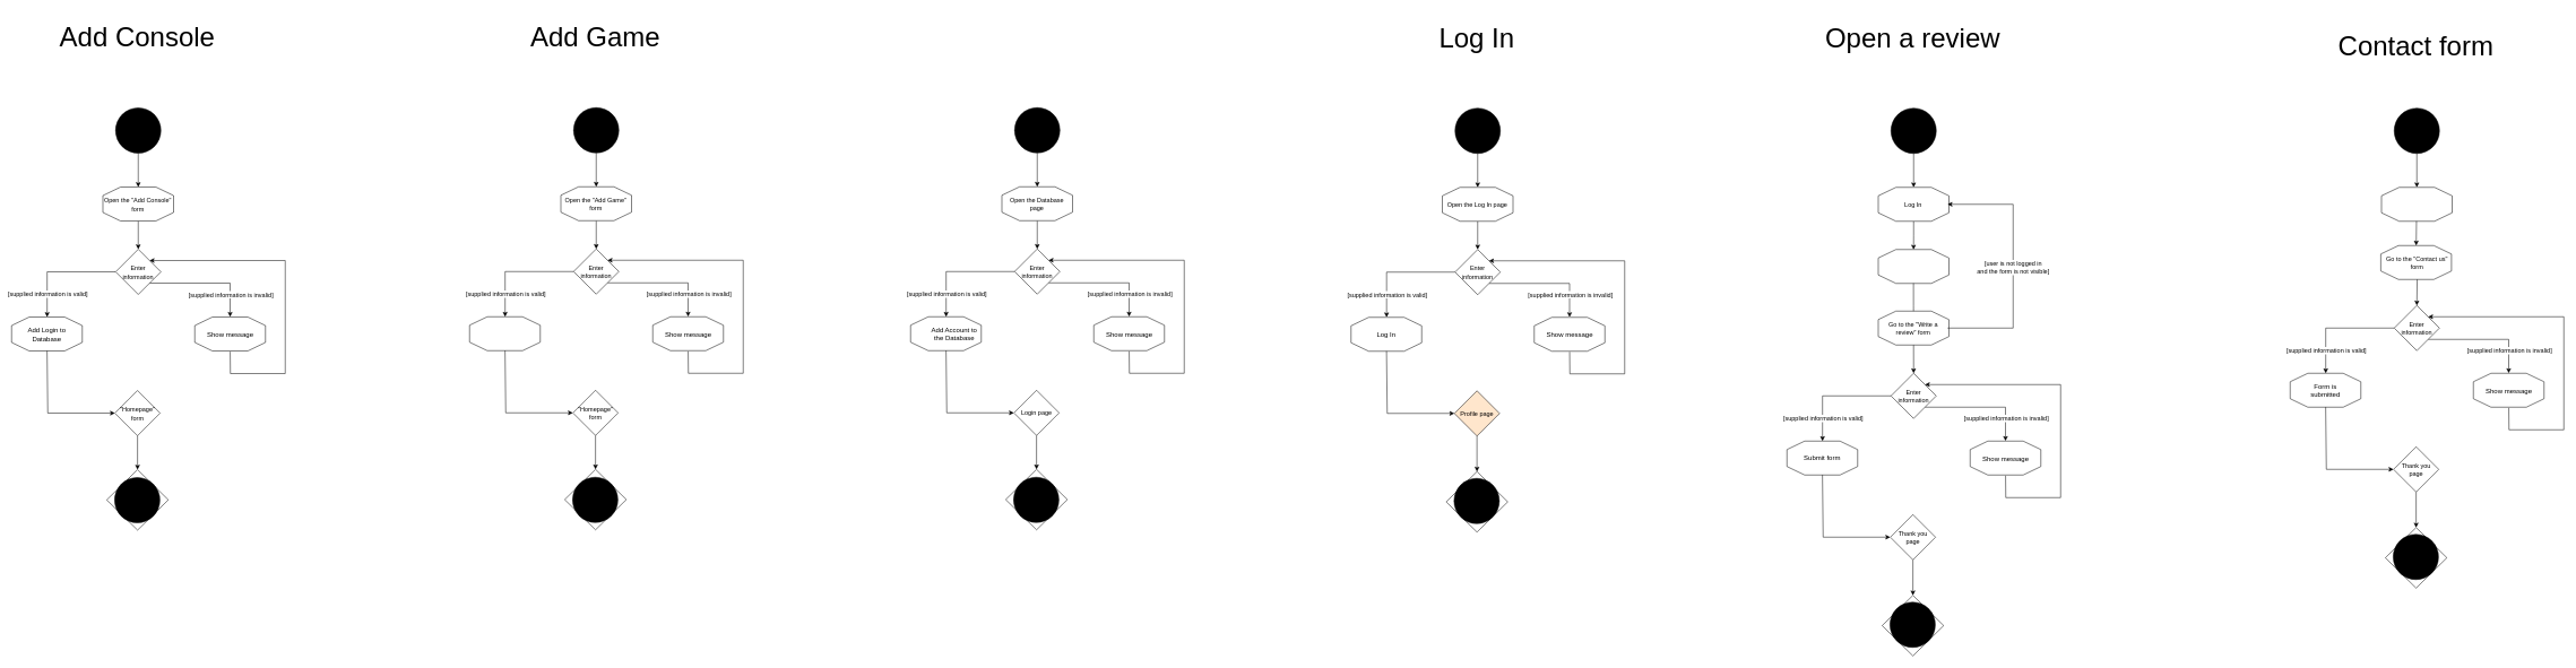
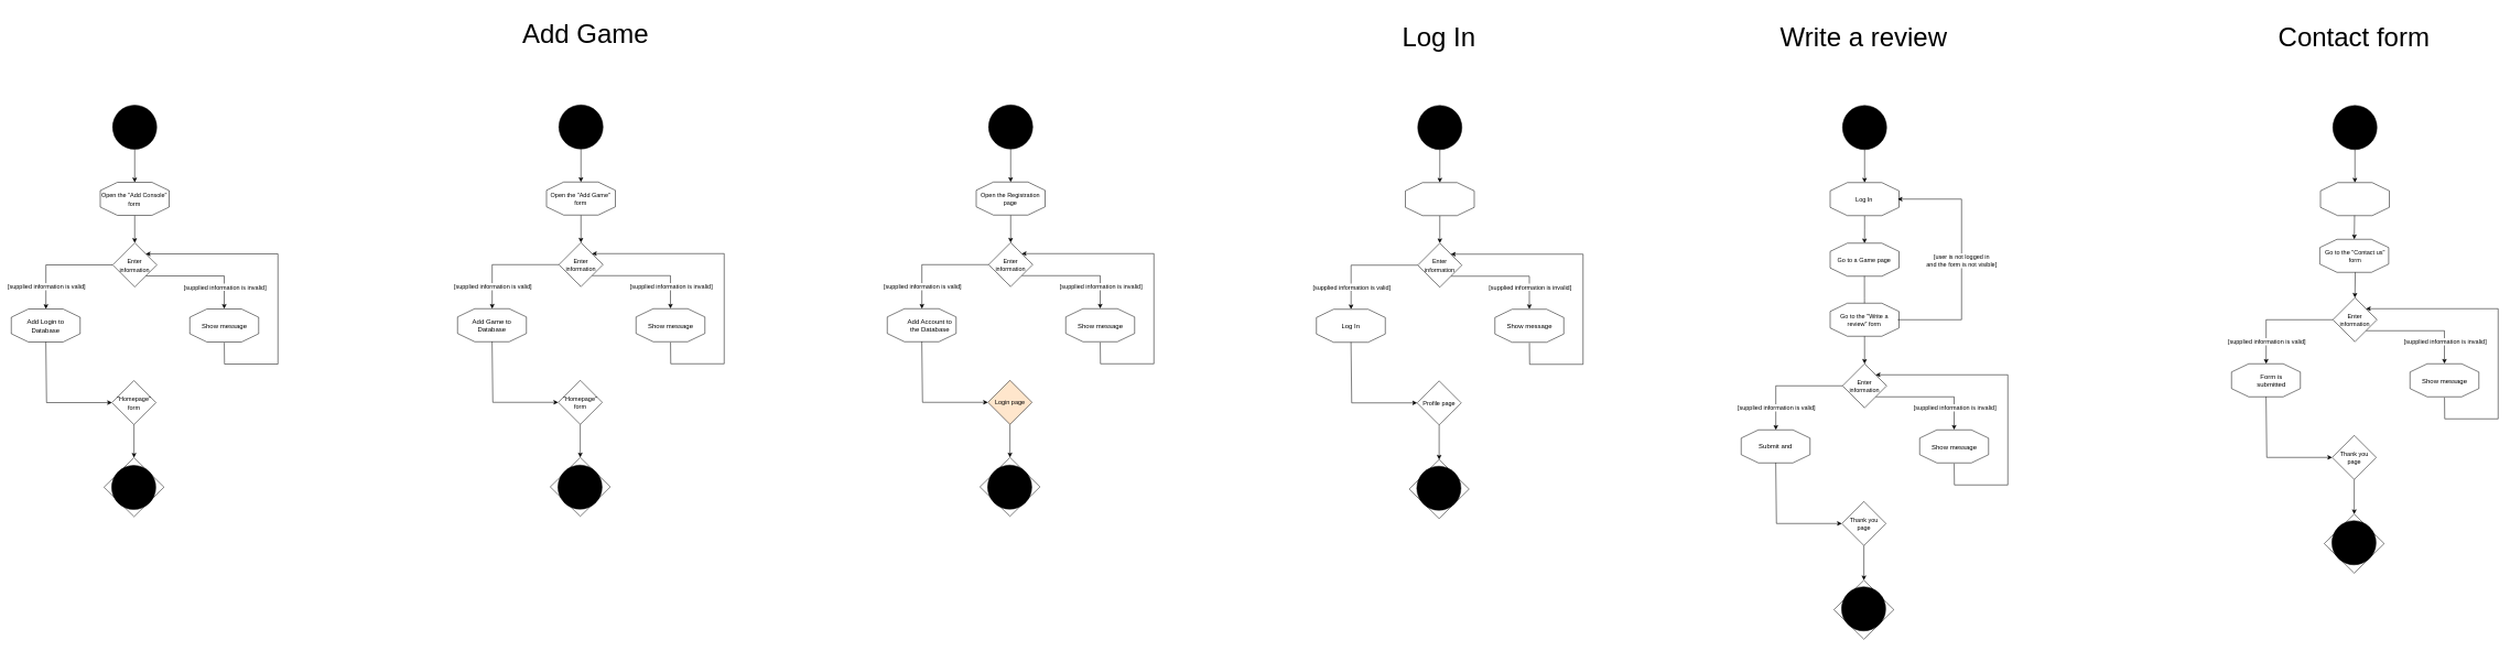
- <mxCell id="42" value="&lt;font style=&quot;font-size: 48px;&quot;&gt;Add Console&lt;/font&gt;" style="text;html=1;strokeColor=none;fillColor=none;align=center;verticalAlign=middle;whiteSpace=wrap;rounded=0;" vertex="1" parent="1"><mxGeometry x="90.69" y="20" width="303.17" height="90" as="geometry" /></mxCell>
- <mxCell id="43" value="&lt;font style=&quot;font-size: 48px;&quot;&gt;Add Game&lt;/font&gt;" style="text;html=1;strokeColor=none;fillColor=none;align=center;verticalAlign=middle;whiteSpace=wrap;rounded=0;" vertex="1" parent="1"><mxGeometry x="900.7" y="20" width="303.17" height="90" as="geometry" /></mxCell>
+ <mxCell id="43" value="&lt;font style=&quot;font-size: 48px;&quot;&gt;Add Game&lt;/font&gt;" style="text;html=1;strokeColor=none;fillColor=none;align=center;verticalAlign=middle;whiteSpace=wrap;rounded=0;" vertex="1" parent="1"><mxGeometry x="910.7" y="15" width="303.17" height="90" as="geometry" /></mxCell>
- <mxCell id="105" value="&lt;span style=&quot;font-size: 48px;&quot;&gt;Open a review&lt;/span&gt;" style="text;html=1;strokeColor=none;fillColor=none;align=center;verticalAlign=middle;whiteSpace=wrap;rounded=0;" vertex="1" parent="1"><mxGeometry x="3222.63" y="21" width="319.3" height="90" as="geometry" /></mxCell>
+ <mxCell id="105" value="&lt;span style=&quot;font-size: 48px;&quot;&gt;Write a review&lt;/span&gt;" style="text;html=1;strokeColor=none;fillColor=none;align=center;verticalAlign=middle;whiteSpace=wrap;rounded=0;" vertex="1" parent="1"><mxGeometry x="3222.63" y="21" width="319.3" height="90" as="geometry" /></mxCell>
- <mxCell id="131" value="&lt;span style=&quot;font-size: 48px;&quot;&gt;Contact form&lt;/span&gt;" style="text;html=1;strokeColor=none;fillColor=none;align=center;verticalAlign=middle;whiteSpace=wrap;rounded=0;" vertex="1" parent="1"><mxGeometry x="4120.69" y="36" width="303.17" height="90" as="geometry" /></mxCell>
+ <mxCell id="131" value="&lt;span style=&quot;font-size: 48px;&quot;&gt;Contact form&lt;/span&gt;" style="text;html=1;strokeColor=none;fillColor=none;align=center;verticalAlign=middle;whiteSpace=wrap;rounded=0;" vertex="1" parent="1"><mxGeometry x="4120.69" y="21" width="303.17" height="90" as="geometry" /></mxCell>
- <mxCell id="48" value="&lt;font style=&quot;font-size: 11px;&quot;&gt;Open the Database page&lt;/font&gt;" style="text;html=1;strokeColor=none;fillColor=none;align=center;verticalAlign=middle;whiteSpace=wrap;rounded=0;" vertex="1" parent="1"><mxGeometry x="1771.5" y="345" width="122.5" height="30" as="geometry" /></mxCell>
+ <mxCell id="48" value="&lt;font style=&quot;font-size: 11px;&quot;&gt;Open the Registration page&lt;/font&gt;" style="text;html=1;strokeColor=none;fillColor=none;align=center;verticalAlign=middle;whiteSpace=wrap;rounded=0;" vertex="1" parent="1"><mxGeometry x="1771.5" y="345" width="122.5" height="30" as="geometry" /></mxCell>
- <mxCell id="68" value="&lt;font style=&quot;font-size: 11px;&quot;&gt;Open the Log In page&lt;/font&gt;" style="text;html=1;strokeColor=none;fillColor=none;align=center;verticalAlign=middle;whiteSpace=wrap;rounded=0;" vertex="1" parent="1"><mxGeometry x="2550.5" y="346" width="122.5" height="30" as="geometry" /></mxCell>
+ <mxCell id="108" value="&lt;font style=&quot;font-size: 11px;&quot;&gt;Go to a Game page&lt;/font&gt;" style="text;html=1;strokeColor=none;fillColor=none;align=center;verticalAlign=middle;whiteSpace=wrap;rounded=0;" vertex="1" parent="1"><mxGeometry x="3321.5" y="456" width="122.5" height="30" as="geometry" /></mxCell>
+ <mxCell id="14" value="Add Game to Database" style="text;html=1;strokeColor=none;fillColor=none;align=center;verticalAlign=middle;whiteSpace=wrap;rounded=0;" vertex="1" parent="1"><mxGeometry x="848" y="575" width="89" height="30" as="geometry" /></mxCell>
- <mxCell id="123" value="Form is submitted" style="text;html=1;strokeColor=none;fillColor=none;align=center;verticalAlign=middle;whiteSpace=wrap;rounded=0;" vertex="1" parent="1"><mxGeometry x="4068" y="675" width="89" height="30" as="geometry" /></mxCell>
+ <mxCell id="123" value="Form is submitted" style="text;html=1;strokeColor=none;fillColor=none;align=center;verticalAlign=middle;whiteSpace=wrap;rounded=0;" vertex="1" parent="1"><mxGeometry x="4078" y="675" width="89" height="30" as="geometry" /></mxCell>
- <mxCell id="59" value="&lt;span style=&quot;font-size: 11px;&quot;&gt;Login page&lt;br&gt;&lt;/span&gt;" style="rhombus;whiteSpace=wrap;html=1;" vertex="1" parent="1"><mxGeometry x="1792.75" y="690" width="80" height="80" as="geometry" /></mxCell>
+ <mxCell id="59" value="&lt;span style=&quot;font-size: 11px;&quot;&gt;Login page&lt;br&gt;&lt;/span&gt;" style="rhombus;whiteSpace=wrap;html=1;fillColor=#ffe6cc;" vertex="1" parent="1"><mxGeometry x="1792.75" y="690" width="80" height="80" as="geometry" /></mxCell>
- <mxCell id="79" value="&lt;span style=&quot;font-size: 11px;&quot;&gt;Profile page&lt;br&gt;&lt;/span&gt;" style="rhombus;whiteSpace=wrap;html=1;fillColor=#ffe6cc;" vertex="1" parent="1"><mxGeometry x="2571.75" y="691" width="80" height="80" as="geometry" /></mxCell>
+ <mxCell id="79" value="&lt;span style=&quot;font-size: 11px;&quot;&gt;Profile page&lt;br&gt;&lt;/span&gt;" style="rhombus;whiteSpace=wrap;html=1;" vertex="1" parent="1"><mxGeometry x="2571.75" y="691" width="80" height="80" as="geometry" /></mxCell>
- <mxCell id="97" value="Submit form" style="text;html=1;strokeColor=none;fillColor=none;align=center;verticalAlign=middle;whiteSpace=wrap;rounded=0;" vertex="1" parent="1"><mxGeometry x="3178" y="795" width="89" height="30" as="geometry" /></mxCell>
+ <mxCell id="97" value="Submit and" style="text;html=1;strokeColor=none;fillColor=none;align=center;verticalAlign=middle;whiteSpace=wrap;rounded=0;" vertex="1" parent="1"><mxGeometry x="3178" y="795" width="89" height="30" as="geometry" /></mxCell>
